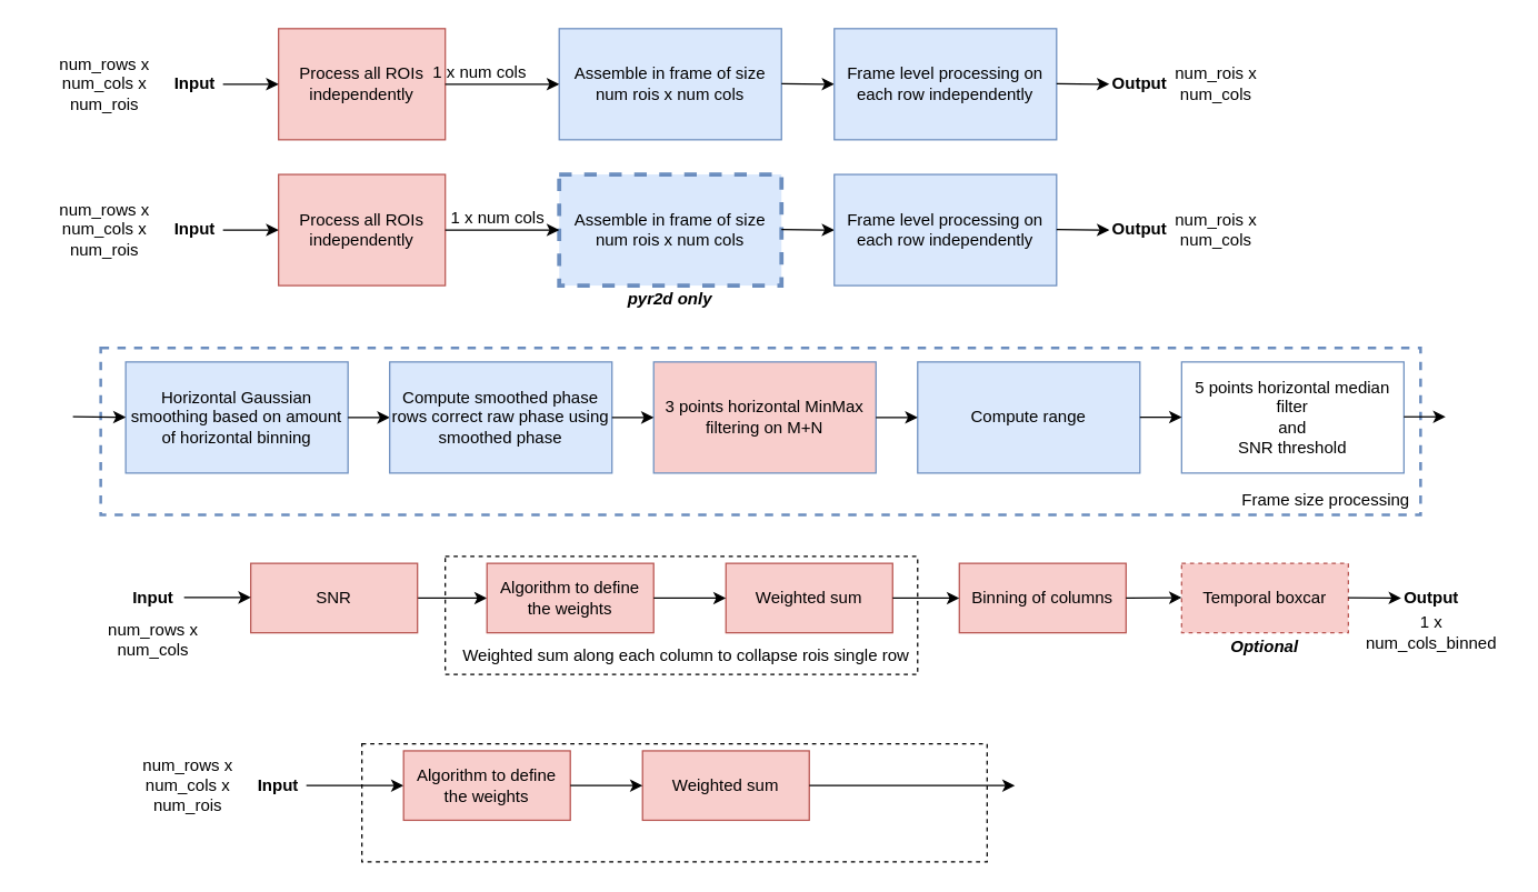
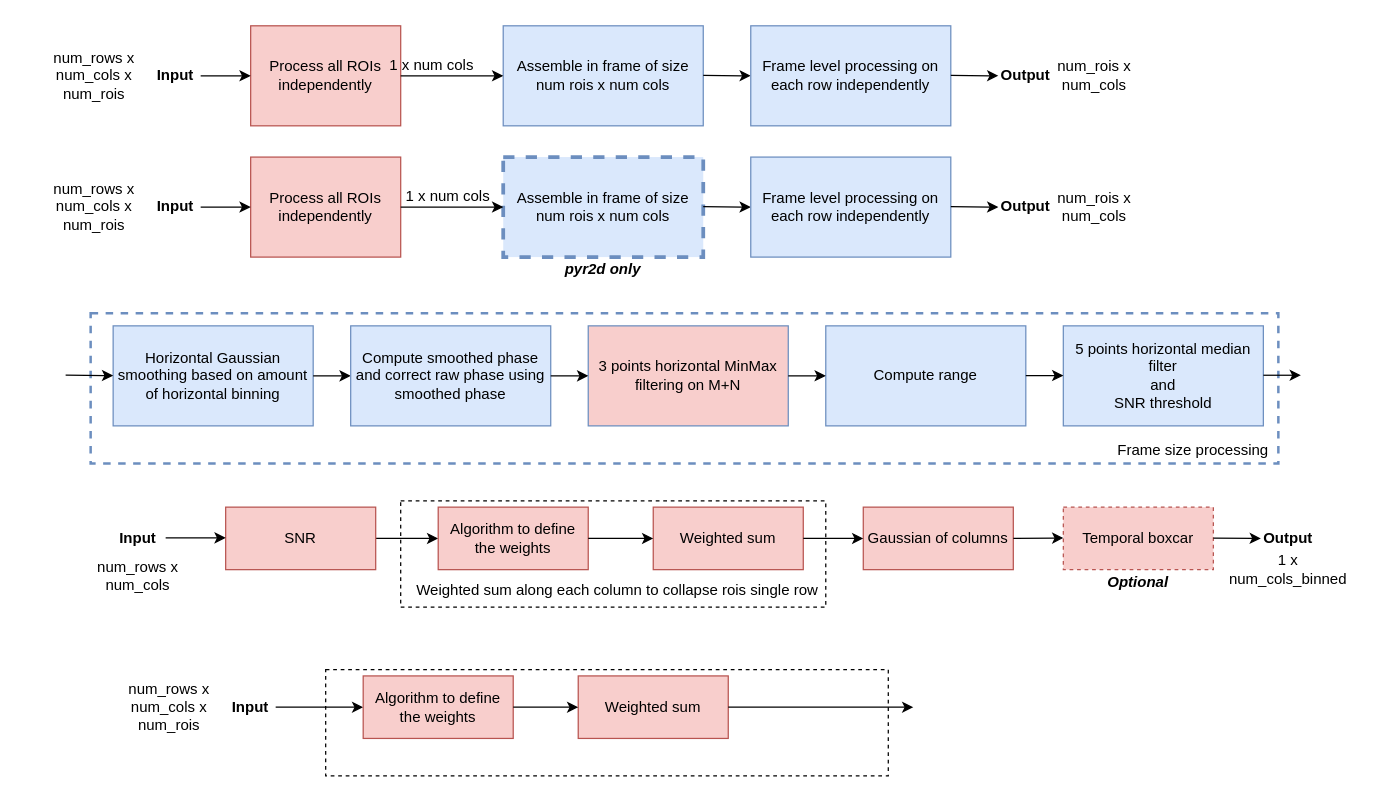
- <mxCell id="52" value="Compute smoothed phase rows correct raw phase using smoothed phase" style="rounded=0;whiteSpace=wrap;html=1;fillColor=#dae8fc;strokeColor=#6c8ebf;" vertex="1" parent="1"><mxGeometry x="280" y="260" width="160" height="80" as="geometry" /></mxCell>
+ <mxCell id="52" value="Compute smoothed phase and correct raw phase using smoothed phase" style="rounded=0;whiteSpace=wrap;html=1;fillColor=#dae8fc;strokeColor=#6c8ebf;" vertex="1" parent="1"><mxGeometry x="280" y="260" width="160" height="80" as="geometry" /></mxCell>
- <mxCell id="57" value="5 points horizontal median filter&lt;br&gt;and&lt;br&gt;SNR threshold" style="rounded=0;whiteSpace=wrap;html=1;fillColor=#ffffff;strokeColor=#6c8ebf;" vertex="1" parent="1"><mxGeometry x="850" y="260" width="160" height="80" as="geometry" /></mxCell>
+ <mxCell id="57" value="5 points horizontal median filter&lt;br&gt;and&lt;br&gt;SNR threshold" style="rounded=0;whiteSpace=wrap;html=1;fillColor=#dae8fc;strokeColor=#6c8ebf;" vertex="1" parent="1"><mxGeometry x="850" y="260" width="160" height="80" as="geometry" /></mxCell>
- <mxCell id="22" value="Binning of columns" style="rounded=0;whiteSpace=wrap;html=1;fillColor=#f8cecc;strokeColor=#b85450;" vertex="1" parent="1"><mxGeometry x="690" y="405" width="120" height="50" as="geometry" /></mxCell>
+ <mxCell id="22" value="Gaussian of columns" style="rounded=0;whiteSpace=wrap;html=1;fillColor=#f8cecc;strokeColor=#b85450;" vertex="1" parent="1"><mxGeometry x="690" y="405" width="120" height="50" as="geometry" /></mxCell>
